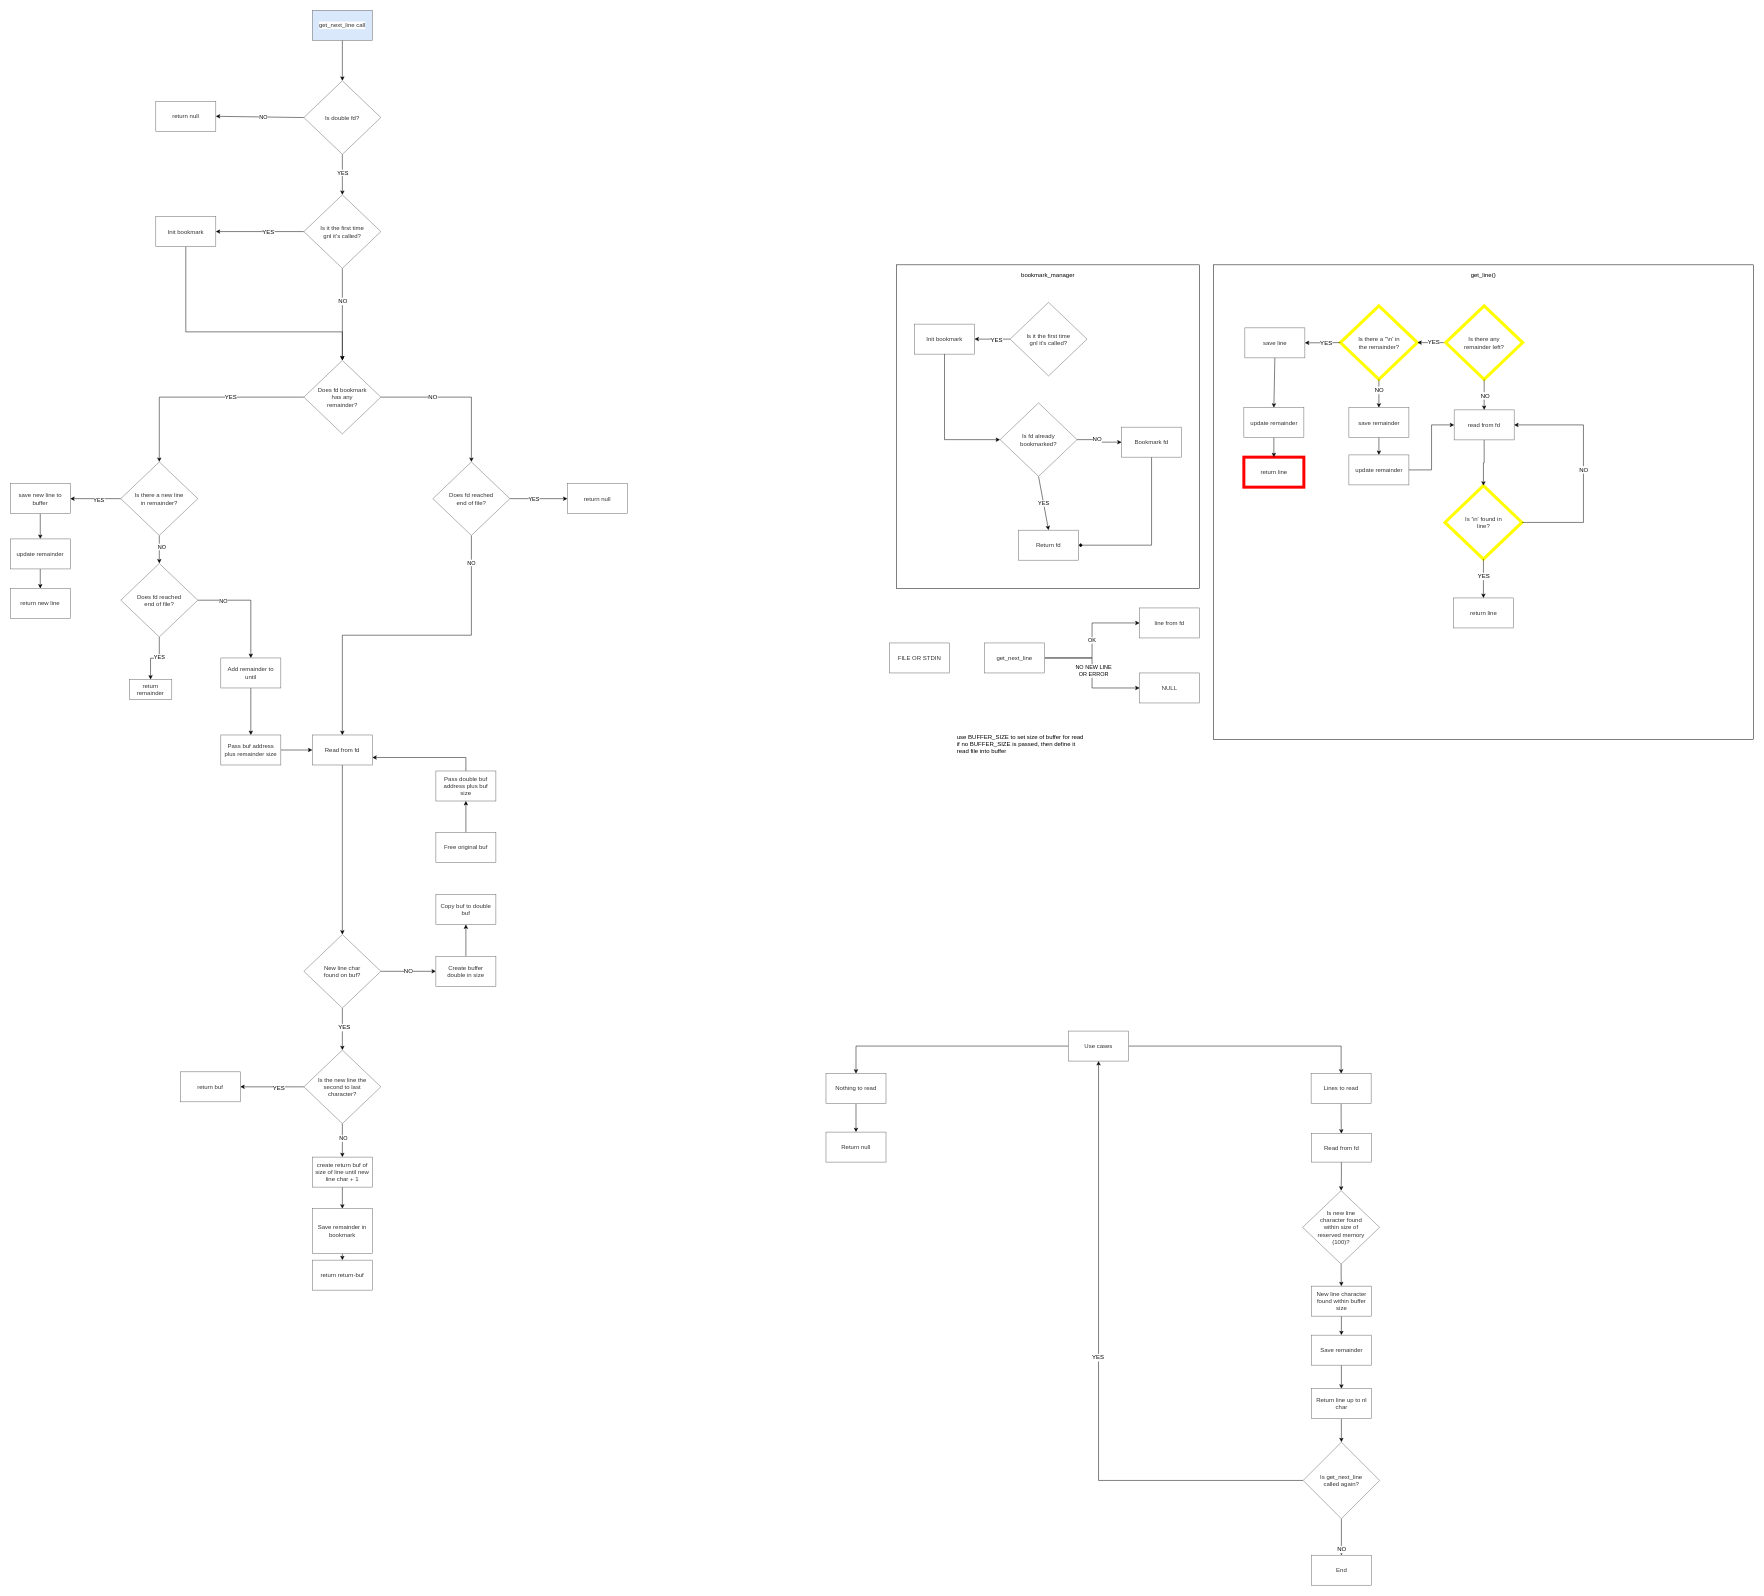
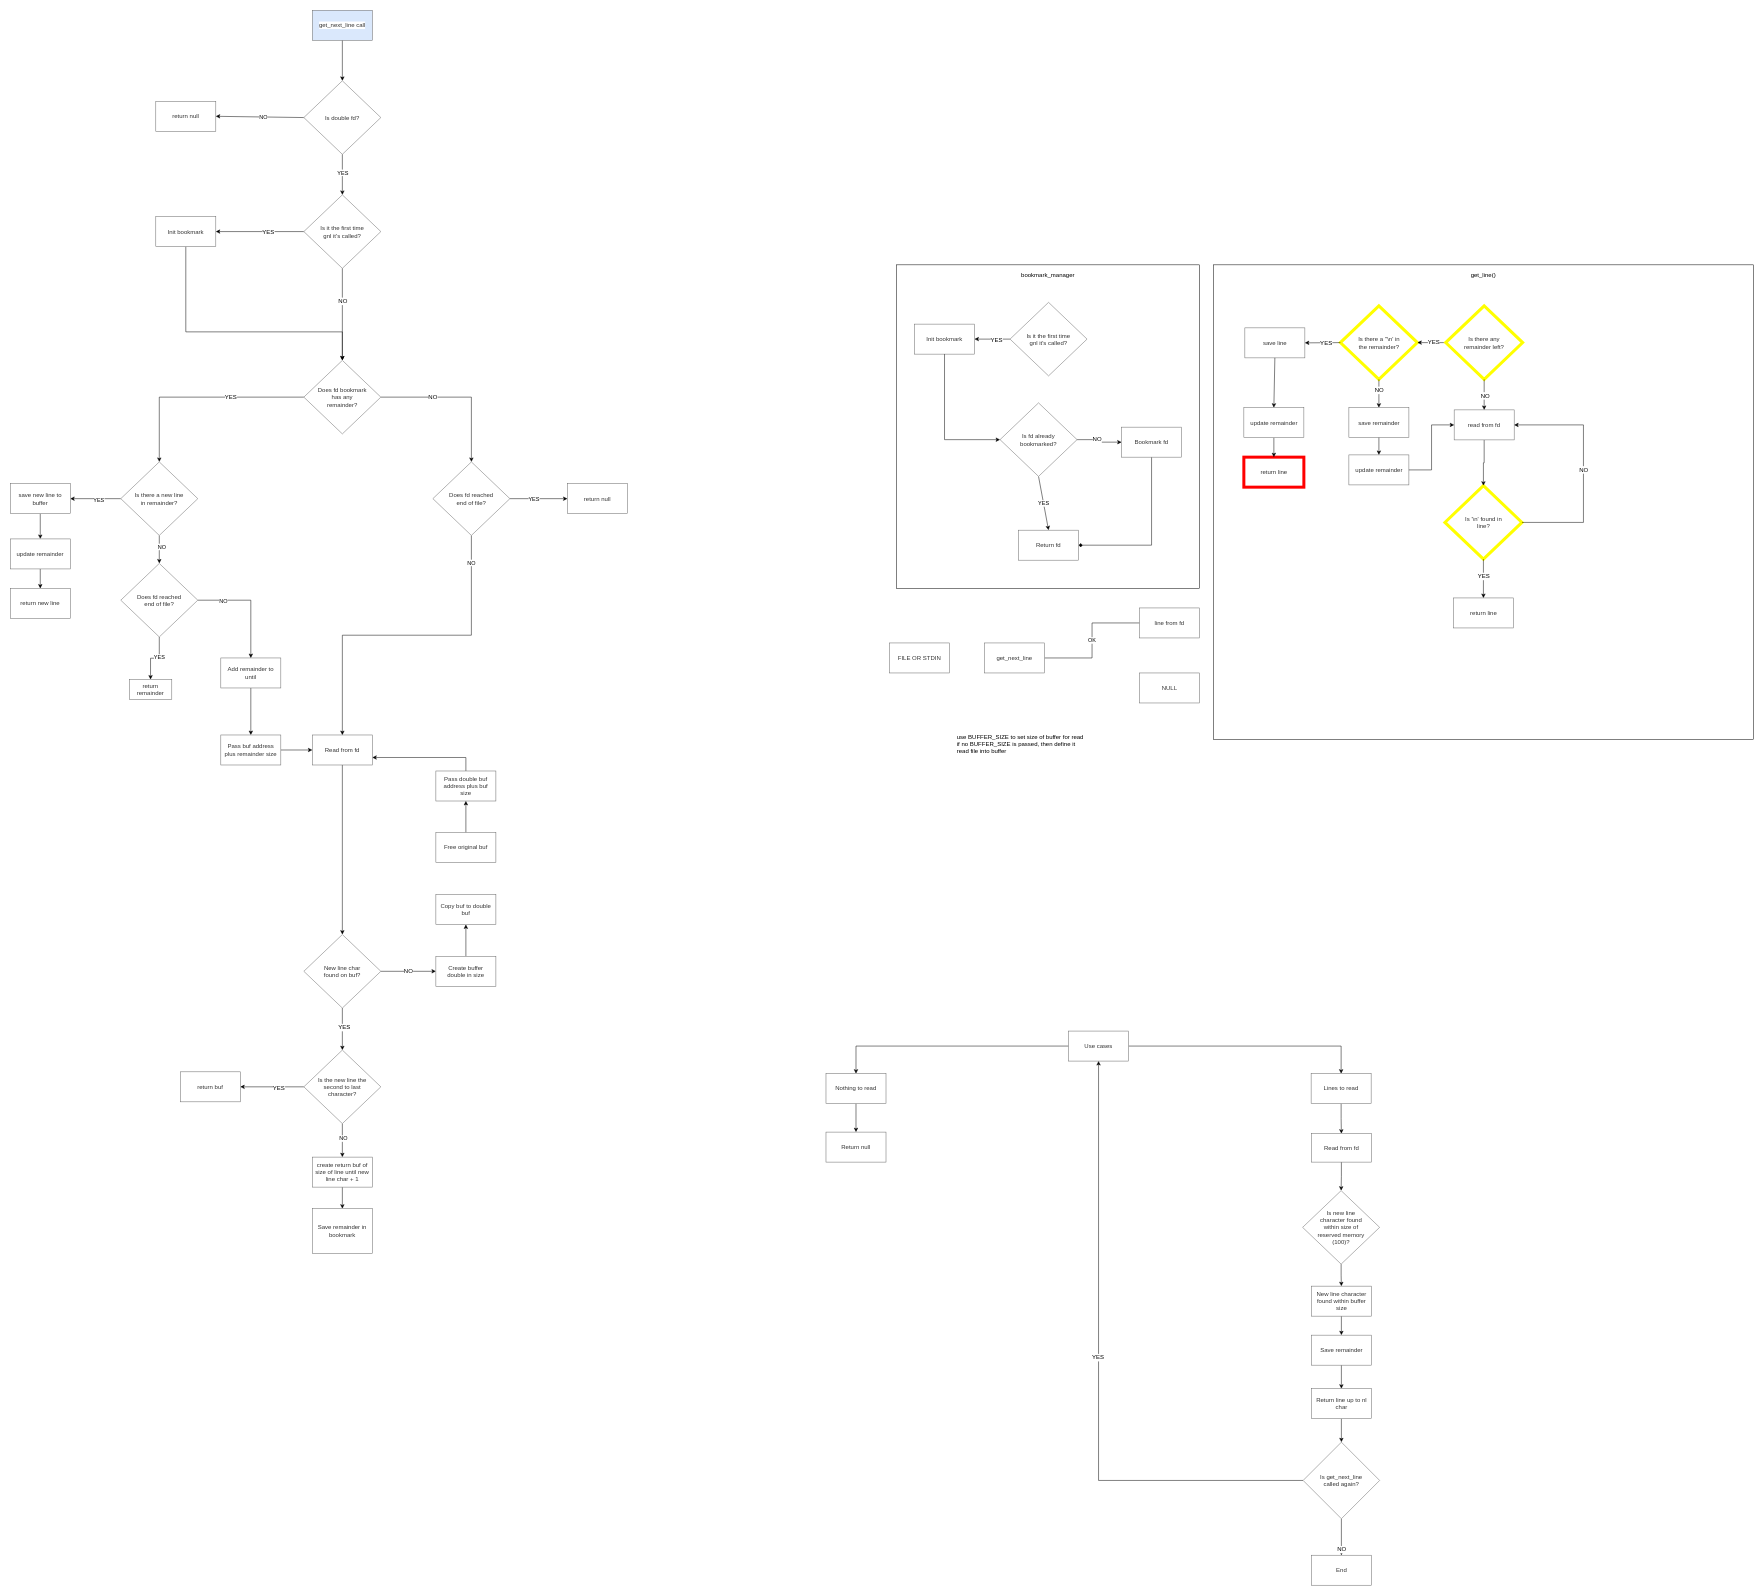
- <mxCell id="2" value="OK" style="edgeStyle=orthogonalEdgeStyle;rounded=0;orthogonalLoop=1;jettySize=auto;html=1;exitX=1;exitY=0.5;exitDx=0;exitDy=0;entryX=0;entryY=0.5;entryDx=0;entryDy=0;fontColor=#000000;labelBackgroundColor=#FFFFFF;" parent="1" source="6" target="7" edge="1"><mxGeometry relative="1" as="geometry"><Array as="points"><mxPoint x="2183" y="1315" /><mxPoint x="2183" y="1245" /></Array></mxGeometry></mxCell>
+ <mxCell id="2" value="OK" style="edgeStyle=orthogonalEdgeStyle;rounded=0;orthogonalLoop=1;jettySize=auto;html=1;exitX=1;exitY=0.5;exitDx=0;exitDy=0;entryX=0;entryY=0.5;entryDx=0;entryDy=0;fontColor=#000000;labelBackgroundColor=#FFFFFF;endArrow=none;" parent="1" source="6" target="7" edge="1"><mxGeometry relative="1" as="geometry"><Array as="points"><mxPoint x="2183" y="1315" /><mxPoint x="2183" y="1245" /></Array></mxGeometry></mxCell>
- <mxCell id="3" style="edgeStyle=orthogonalEdgeStyle;rounded=0;orthogonalLoop=1;jettySize=auto;html=1;exitX=1;exitY=0.5;exitDx=0;exitDy=0;entryX=0;entryY=0.5;entryDx=0;entryDy=0;fontColor=#000000;labelBackgroundColor=#FFFFFF;" parent="1" source="6" target="8" edge="1"><mxGeometry relative="1" as="geometry" /></mxCell>
- <mxCell id="4" value="NO NEW LINE&lt;br&gt;OR ERROR" style="edgeLabel;html=1;align=center;verticalAlign=middle;resizable=0;points=[];fontColor=#000000;labelBackgroundColor=#FFFFFF;" parent="3" vertex="1" connectable="0"><mxGeometry x="-0.138" y="2" relative="1" as="geometry"><mxPoint y="12" as="offset" /></mxGeometry></mxCell>
- <mxCell id="72" style="edgeStyle=orthogonalEdgeStyle;rounded=0;html=1;exitX=0.5;exitY=1;exitDx=0;exitDy=0;entryX=0.5;entryY=0;entryDx=0;entryDy=0;labelBackgroundColor=#FFFFFF;strokeColor=#000000;fontFamily=Helvetica;fontSize=12;fontColor=#000000;" parent="1" source="73" target="74" edge="1"><mxGeometry relative="1" as="geometry" /></mxCell>
- <mxCell id="74" value="return return-buf" style="rounded=0;whiteSpace=wrap;html=1;spacing=7;fontColor=#333333;labelBackgroundColor=#FFFFFF;fillColor=#FFFFFF;strokeColor=#666666;" parent="1" vertex="1"><mxGeometry x="624" y="2519" width="120" height="60" as="geometry" /></mxCell>
